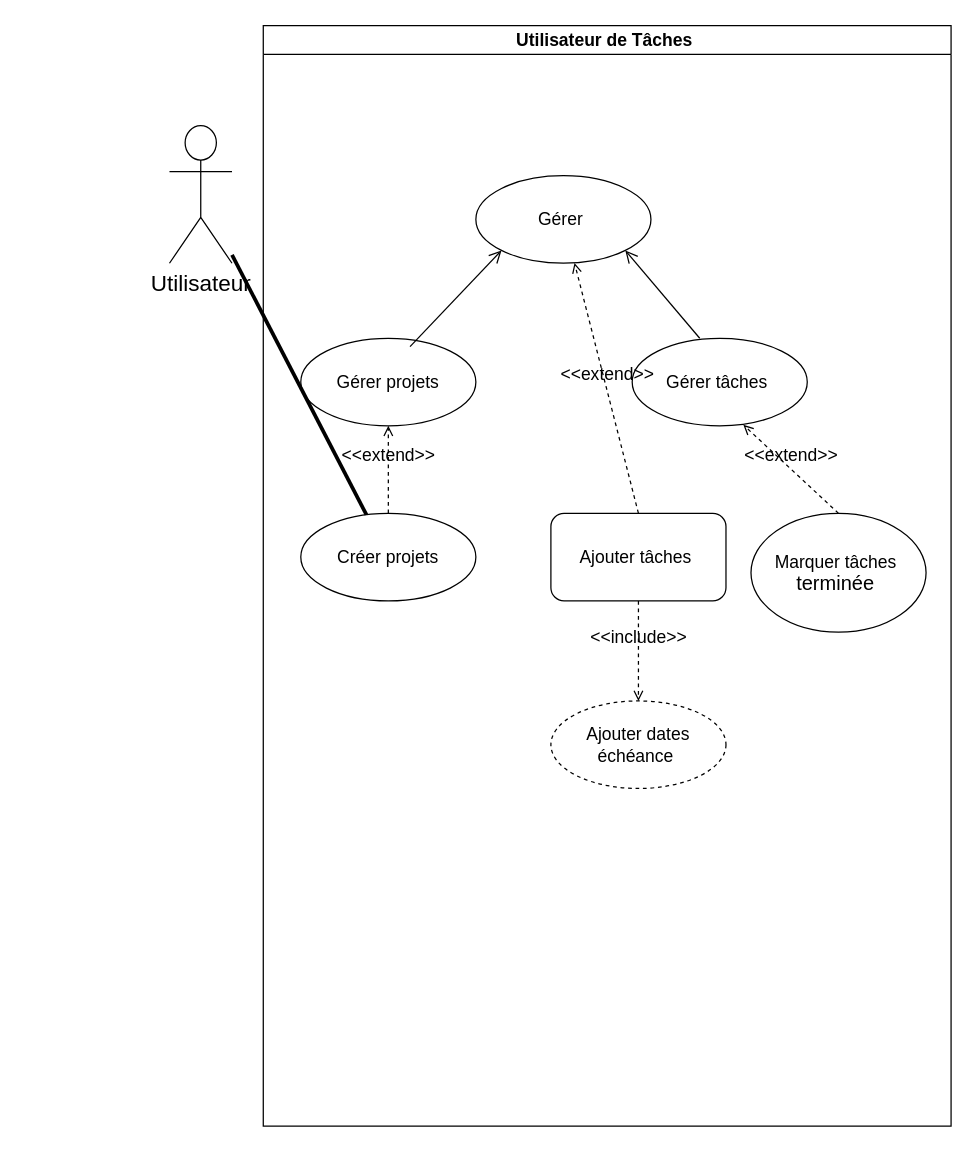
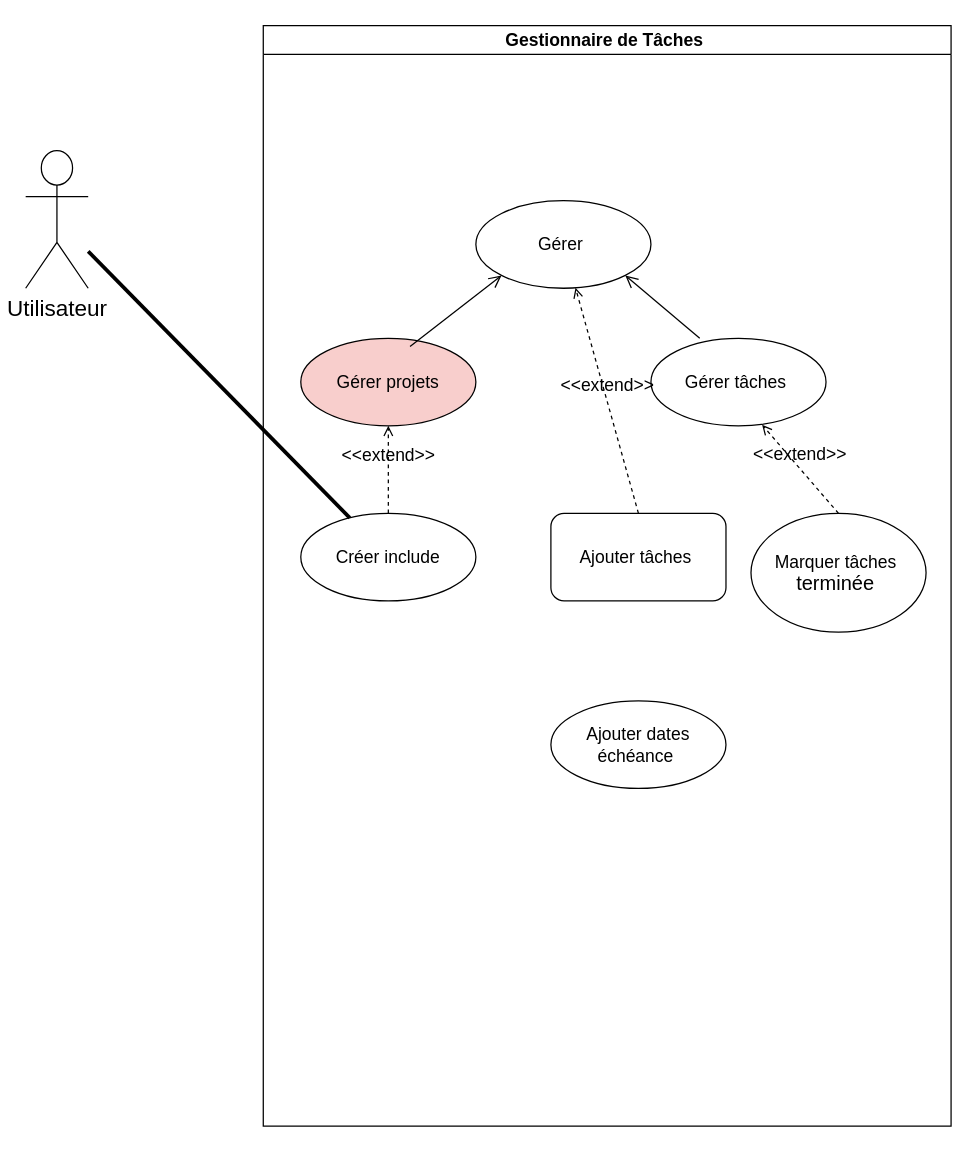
- <mxCell id="2" value="&lt;font style=&quot;font-size: 14px;&quot;&gt;Utilisateur de Tâches&amp;nbsp;&lt;/font&gt;" style="swimlane;whiteSpace=wrap;html=1;" vertex="1" parent="1"><mxGeometry x="210" y="20" width="550" height="880" as="geometry" /></mxCell>
+ <mxCell id="2" value="&lt;font style=&quot;font-size: 14px;&quot;&gt;Gestionnaire de Tâches&amp;nbsp;&lt;/font&gt;" style="swimlane;whiteSpace=wrap;html=1;" vertex="1" parent="1"><mxGeometry x="210" y="20" width="550" height="880" as="geometry" /></mxCell>
- <mxCell id="16" value="&lt;font style=&quot;font-size: 18px;&quot;&gt;Utilisateur&lt;/font&gt;" style="shape=umlActor;verticalLabelPosition=bottom;verticalAlign=top;html=1;" vertex="1" parent="1"><mxGeometry x="135" y="100" width="50" height="110" as="geometry" /></mxCell>
+ <mxCell id="16" value="&lt;font style=&quot;font-size: 18px;&quot;&gt;Utilisateur&lt;/font&gt;" style="shape=umlActor;verticalLabelPosition=bottom;verticalAlign=top;html=1;" vertex="1" parent="1"><mxGeometry x="20" y="120" width="50" height="110" as="geometry" /></mxCell>
- <mxCell id="3" value="&lt;font style=&quot;font-size: 14px;&quot;&gt;Gérer&amp;nbsp;&lt;/font&gt;" style="ellipse;whiteSpace=wrap;html=1;" vertex="1" parent="2"><mxGeometry x="170" y="120" width="140" height="70" as="geometry" /></mxCell>
+ <mxCell id="3" value="&lt;font style=&quot;font-size: 14px;&quot;&gt;Gérer&amp;nbsp;&lt;/font&gt;" style="ellipse;whiteSpace=wrap;html=1;" vertex="1" parent="2"><mxGeometry x="170" y="140" width="140" height="70" as="geometry" /></mxCell>
- <mxCell id="4" value="&lt;font style=&quot;font-size: 14px;&quot;&gt;Gérer projets&lt;/font&gt;" style="ellipse;whiteSpace=wrap;html=1;" vertex="1" parent="2"><mxGeometry x="30" y="250" width="140" height="70" as="geometry" /></mxCell>
+ <mxCell id="4" value="&lt;font style=&quot;font-size: 14px;&quot;&gt;Gérer projets&lt;/font&gt;" style="ellipse;whiteSpace=wrap;html=1;fillColor=#f8cecc;" vertex="1" parent="2"><mxGeometry x="30" y="250" width="140" height="70" as="geometry" /></mxCell>
- <mxCell id="5" value="&lt;font style=&quot;font-size: 14px;&quot;&gt;Gérer tâches&amp;nbsp;&lt;/font&gt;" style="ellipse;whiteSpace=wrap;html=1;" vertex="1" parent="2"><mxGeometry x="295" y="250" width="140" height="70" as="geometry" /></mxCell>
+ <mxCell id="5" value="&lt;font style=&quot;font-size: 14px;&quot;&gt;Gérer tâches&amp;nbsp;&lt;/font&gt;" style="ellipse;whiteSpace=wrap;html=1;" vertex="1" parent="2"><mxGeometry x="310" y="250" width="140" height="70" as="geometry" /></mxCell>
- <mxCell id="8" value="&lt;font style=&quot;font-size: 14px;&quot;&gt;Créer projets&lt;/font&gt;" style="ellipse;whiteSpace=wrap;html=1;" vertex="1" parent="2"><mxGeometry x="30" y="390" width="140" height="70" as="geometry" /></mxCell>
+ <mxCell id="8" value="&lt;font style=&quot;font-size: 14px;&quot;&gt;Créer include&lt;/font&gt;" style="ellipse;whiteSpace=wrap;html=1;" vertex="1" parent="2"><mxGeometry x="30" y="390" width="140" height="70" as="geometry" /></mxCell>
- <mxCell id="15" value="&lt;font style=&quot;font-size: 14px;&quot;&gt;&amp;lt;&amp;lt;include&amp;gt;&amp;gt;&lt;/font&gt;" style="html=1;verticalAlign=bottom;labelBackgroundColor=none;endArrow=open;endFill=0;dashed=1;rounded=0;exitX=0.5;exitY=1;exitDx=0;exitDy=0;entryX=0.5;entryY=0;entryDx=0;entryDy=0;" edge="1" parent="2" source="10" target="14"><mxGeometry width="160" relative="1" as="geometry"><mxPoint x="350" y="420" as="sourcePoint" /><mxPoint x="510" y="420" as="targetPoint" /></mxGeometry></mxCell>
- <mxCell id="14" value="&lt;font style=&quot;font-size: 14px;&quot;&gt;Ajouter dates échéance&amp;nbsp;&lt;/font&gt;" style="ellipse;whiteSpace=wrap;html=1;dashed=1;" vertex="1" parent="2"><mxGeometry x="230" y="540" width="140" height="70" as="geometry" /></mxCell>
+ <mxCell id="14" value="&lt;font style=&quot;font-size: 14px;&quot;&gt;Ajouter dates échéance&amp;nbsp;&lt;/font&gt;" style="ellipse;whiteSpace=wrap;html=1;" vertex="1" parent="2"><mxGeometry x="230" y="540" width="140" height="70" as="geometry" /></mxCell>
